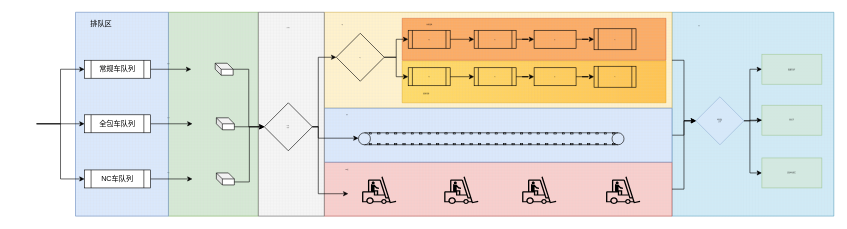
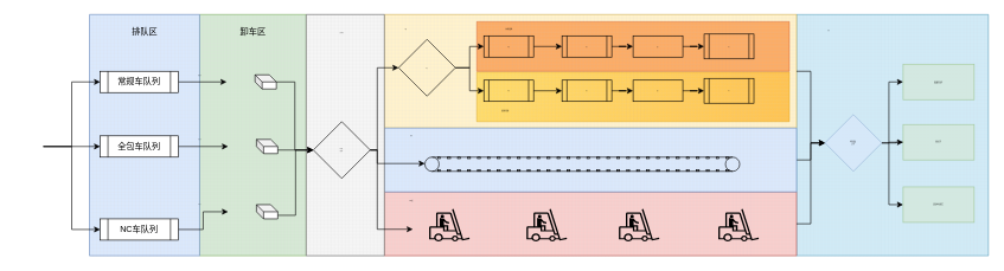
- <mxCell id="15" value="排队区" style="text;html=1;strokeColor=none;fillColor=none;align=center;verticalAlign=middle;whiteSpace=wrap;rounded=0;shadow=0;glass=0;sketch=0;container=0;" vertex="1" parent="1"><mxGeometry x="137.5" y="25" width="60" height="30" as="geometry"><mxRectangle x="320" y="190" width="70" height="20" as="alternateBounds" /></mxGeometry></mxCell>
+ <mxCell id="15" value="排队区" style="text;html=1;strokeColor=none;fillColor=none;align=center;verticalAlign=middle;whiteSpace=wrap;rounded=0;shadow=0;glass=0;sketch=0;container=0;" vertex="1" parent="1"><mxGeometry x="172.5" y="30" width="60" height="30" as="geometry"><mxRectangle x="320" y="190" width="70" height="20" as="alternateBounds" /></mxGeometry></mxCell>
+ <mxCell id="31" value="卸车区" style="text;html=1;resizable=0;autosize=1;align=center;verticalAlign=middle;points=[];fillColor=none;strokeColor=none;rounded=0;shadow=0;glass=0;sketch=0;fillWeight=-2;hachureGap=-1;hachureAngle=-41;jiggle=1;disableMultiStroke=0;disableMultiStrokeFill=0;curveFitting=2.95;simplification=1;sketchStyle=rough;" vertex="1" parent="1"><mxGeometry x="330" y="35" width="50" height="20" as="geometry" /></mxCell>
- <mxCell id="21" value="&lt;span&gt;NC车队列&lt;/span&gt;" style="shape=process;whiteSpace=wrap;html=1;backgroundOutline=1;shadow=0;glass=0;sketch=0;" vertex="1" parent="1"><mxGeometry x="140" y="283" width="110" height="30" as="geometry" /></mxCell>
+ <mxCell id="21" value="&lt;span&gt;NC车队列&lt;/span&gt;" style="shape=process;whiteSpace=wrap;html=1;backgroundOutline=1;shadow=0;glass=0;sketch=0;" vertex="1" parent="1"><mxGeometry x="140" y="308" width="110" height="30" as="geometry" /></mxCell>
